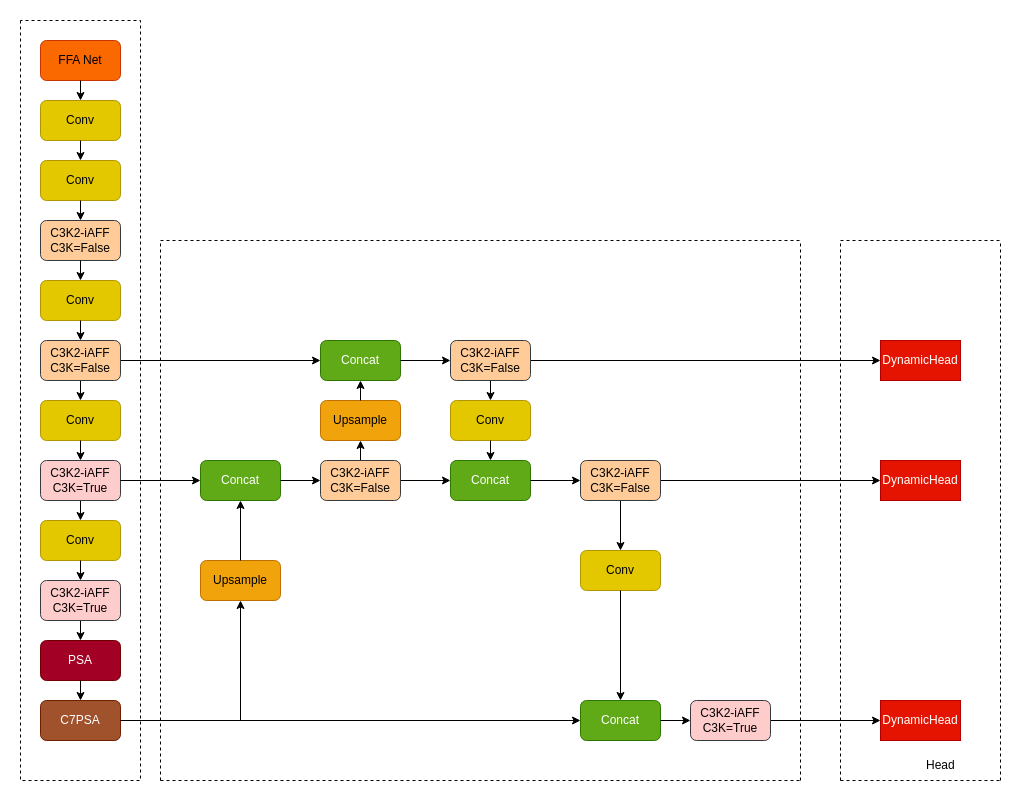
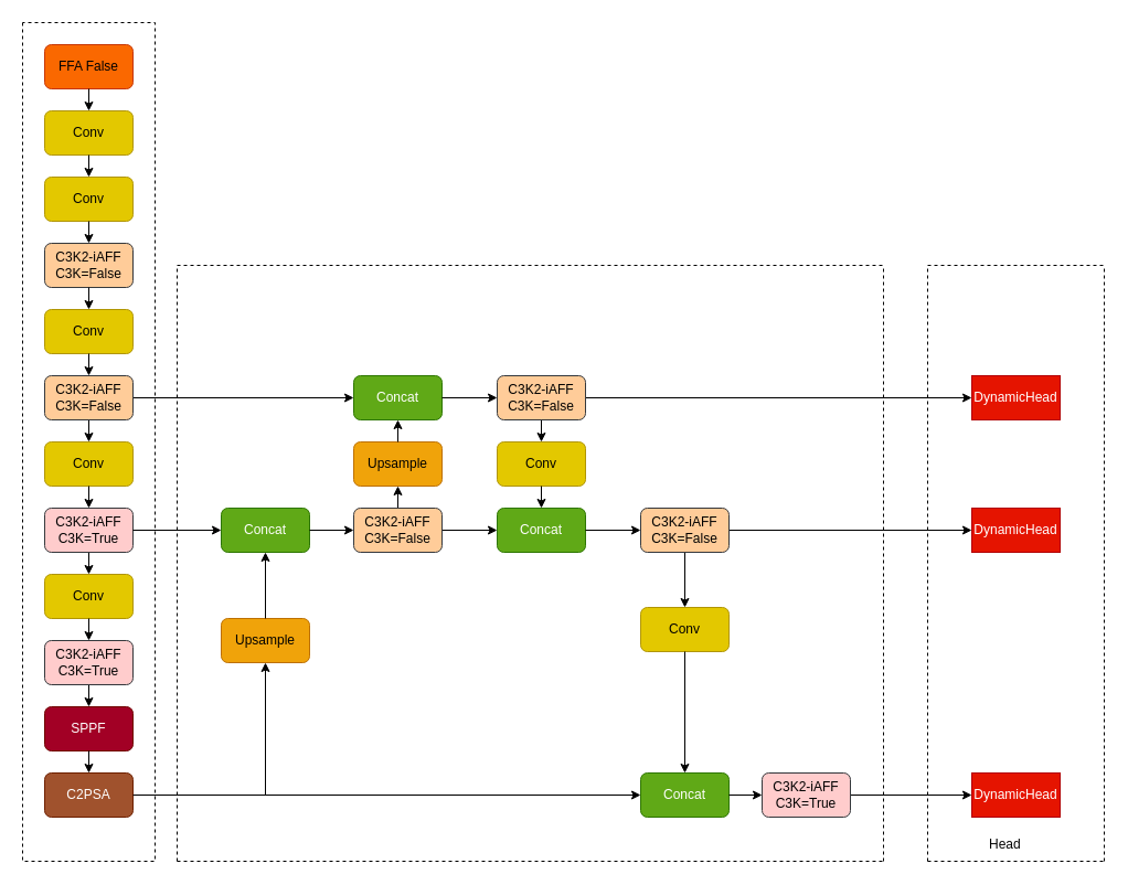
- <mxCell id="20" value="FFA Net" style="rounded=1;whiteSpace=wrap;html=1;fillColor=#fa6800;strokeColor=#C73500;fontColor=#000000;" parent="1" vertex="1"><mxGeometry x="40" y="40" width="80" height="40" as="geometry" /></mxCell>
+ <mxCell id="20" value="FFA False" style="rounded=1;whiteSpace=wrap;html=1;fillColor=#fa6800;strokeColor=#C73500;fontColor=#000000;" parent="1" vertex="1"><mxGeometry x="40" y="40" width="80" height="40" as="geometry" /></mxCell>
- <mxCell id="17" value="PSA" style="rounded=1;whiteSpace=wrap;html=1;fillColor=#a20025;strokeColor=#6F0000;fontColor=#ffffff;" parent="1" vertex="1"><mxGeometry x="40" y="640" width="80" height="40" as="geometry" /></mxCell>
+ <mxCell id="17" value="SPPF" style="rounded=1;whiteSpace=wrap;html=1;fillColor=#a20025;strokeColor=#6F0000;fontColor=#ffffff;" parent="1" vertex="1"><mxGeometry x="40" y="640" width="80" height="40" as="geometry" /></mxCell>
- <mxCell id="19" value="C7PSA" style="rounded=1;whiteSpace=wrap;html=1;fillColor=#a0522d;fontColor=#ffffff;strokeColor=#6D1F00;" parent="1" vertex="1"><mxGeometry x="40" y="700" width="80" height="40" as="geometry" /></mxCell>
+ <mxCell id="19" value="C2PSA" style="rounded=1;whiteSpace=wrap;html=1;fillColor=#a0522d;fontColor=#ffffff;strokeColor=#6D1F00;" parent="1" vertex="1"><mxGeometry x="40" y="700" width="80" height="40" as="geometry" /></mxCell>
- <mxCell id="48" value="Head" style="text;strokeColor=none;fillColor=none;align=left;verticalAlign=middle;spacingLeft=4;spacingRight=4;overflow=hidden;points=[[0,0.5],[1,0.5]];portConstraint=eastwest;rotatable=0;whiteSpace=wrap;html=1;" parent="1" vertex="1"><mxGeometry x="920" y="750" width="80" height="30" as="geometry" /></mxCell>
+ <mxCell id="48" value="Head" style="text;strokeColor=none;fillColor=none;align=left;verticalAlign=middle;spacingLeft=4;spacingRight=4;overflow=hidden;points=[[0,0.5],[1,0.5]];portConstraint=eastwest;rotatable=0;whiteSpace=wrap;html=1;" parent="1" vertex="1"><mxGeometry x="890" y="750" width="80" height="30" as="geometry" /></mxCell>
